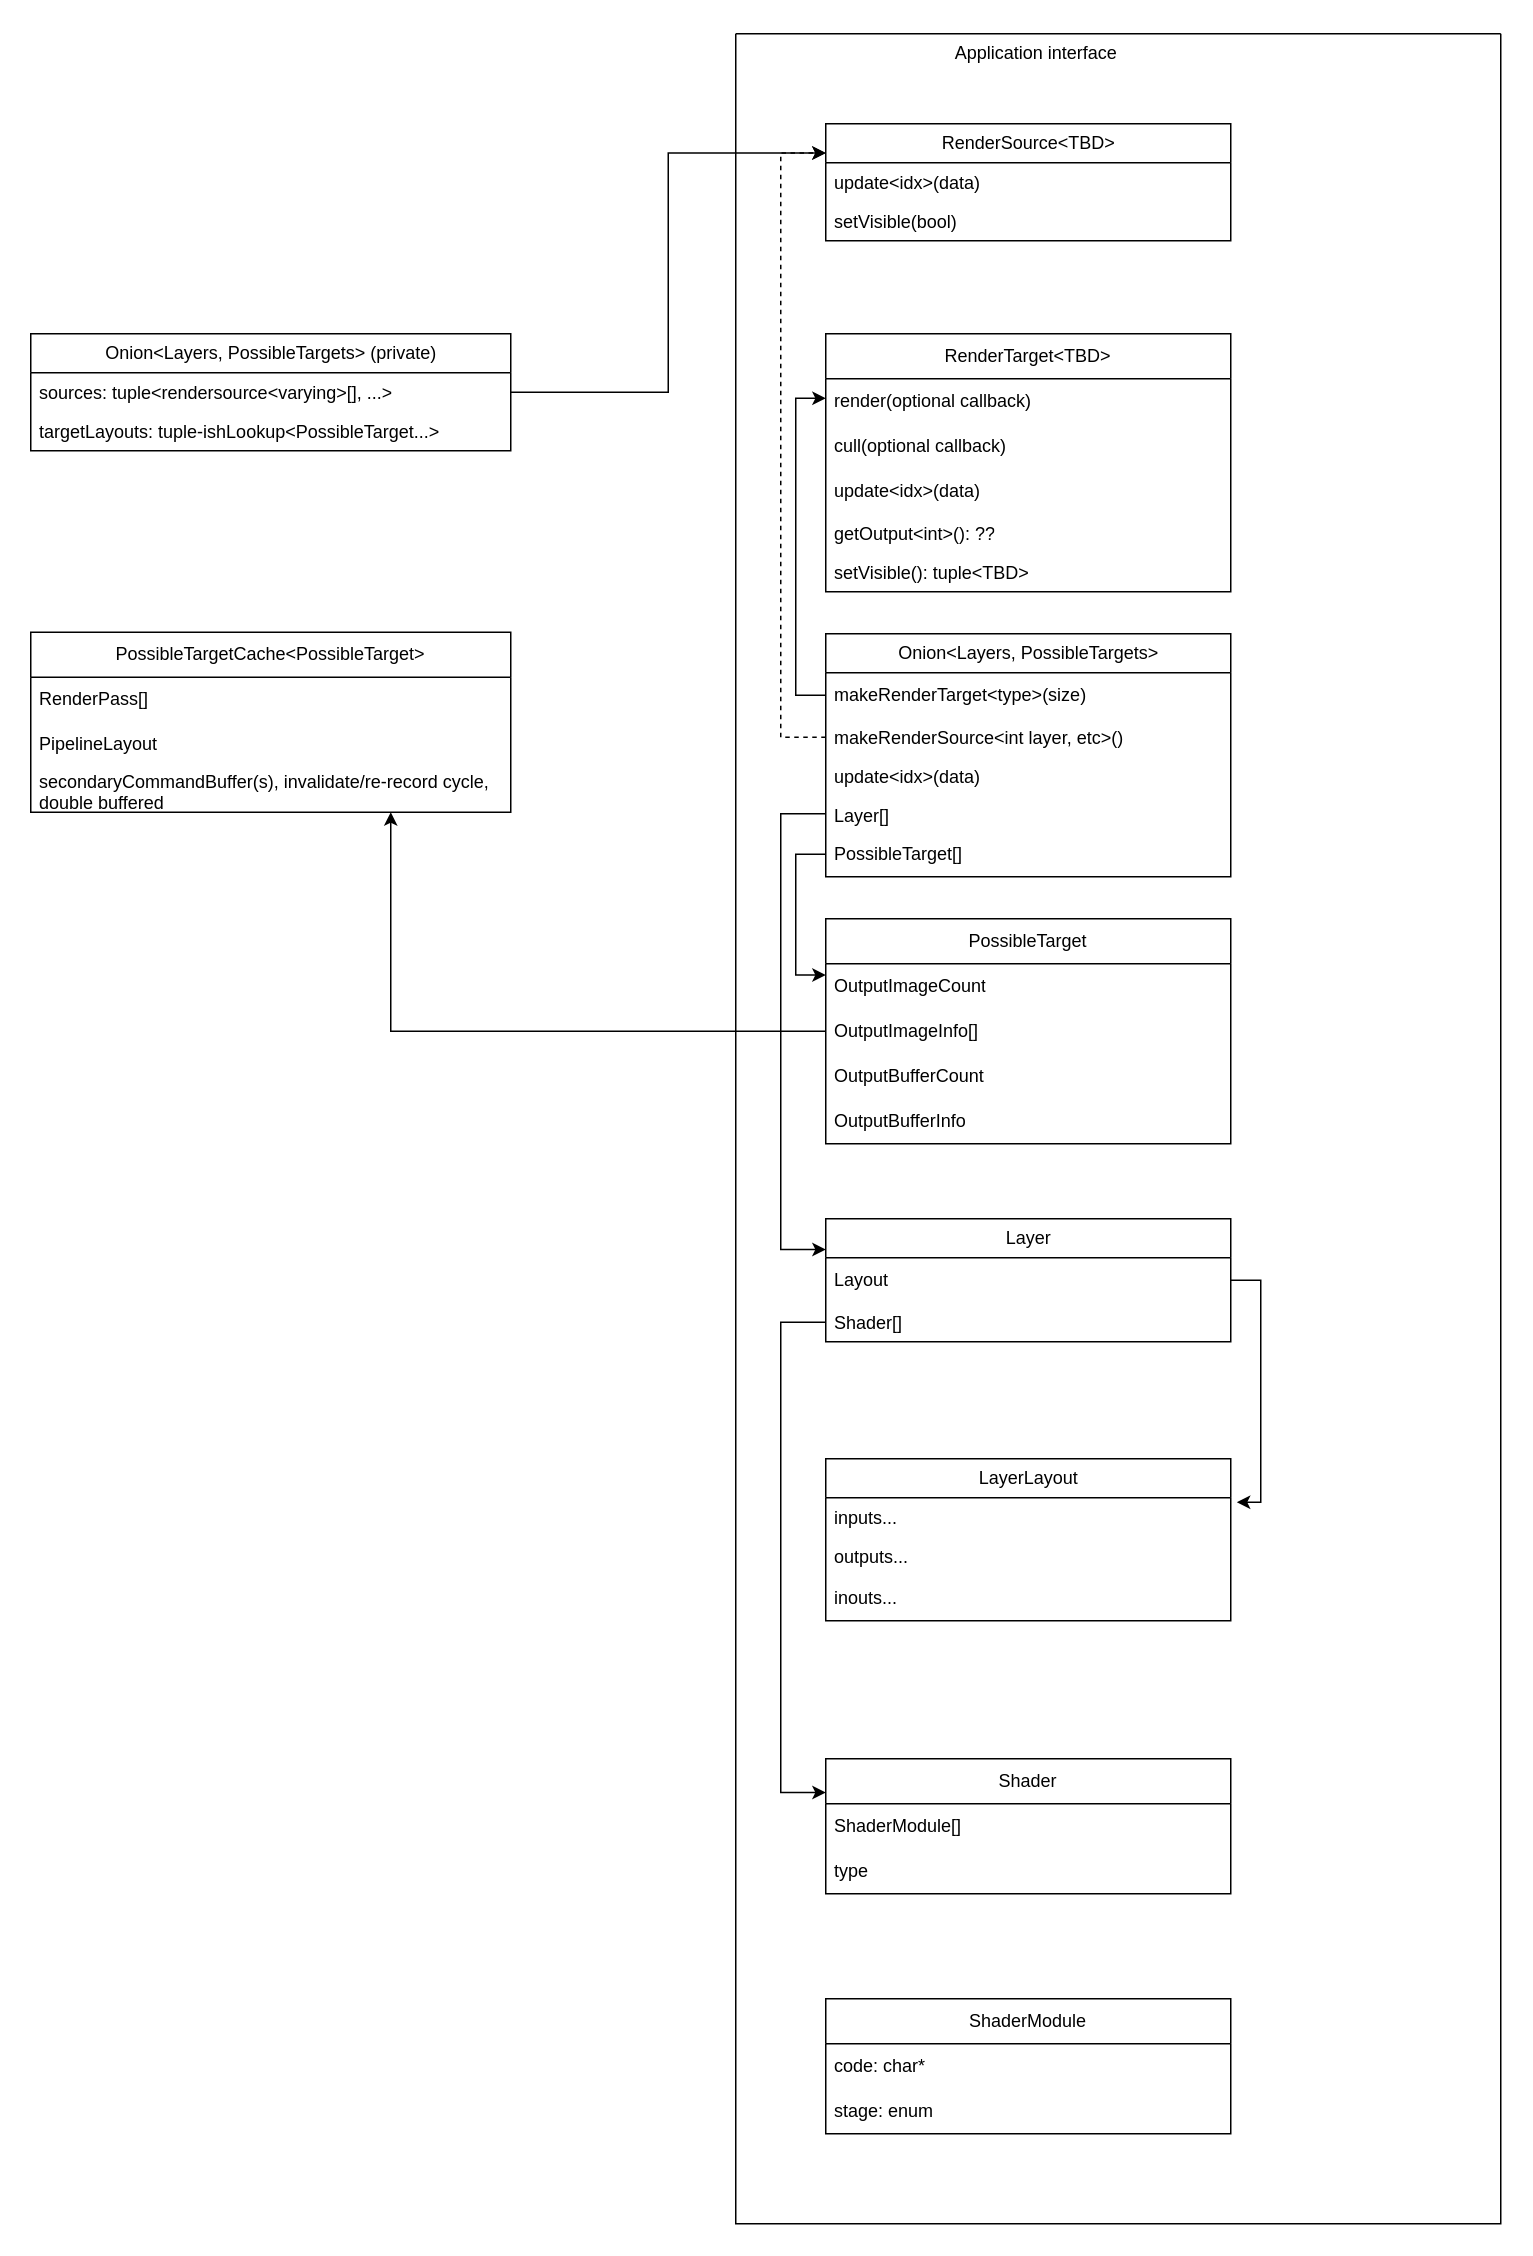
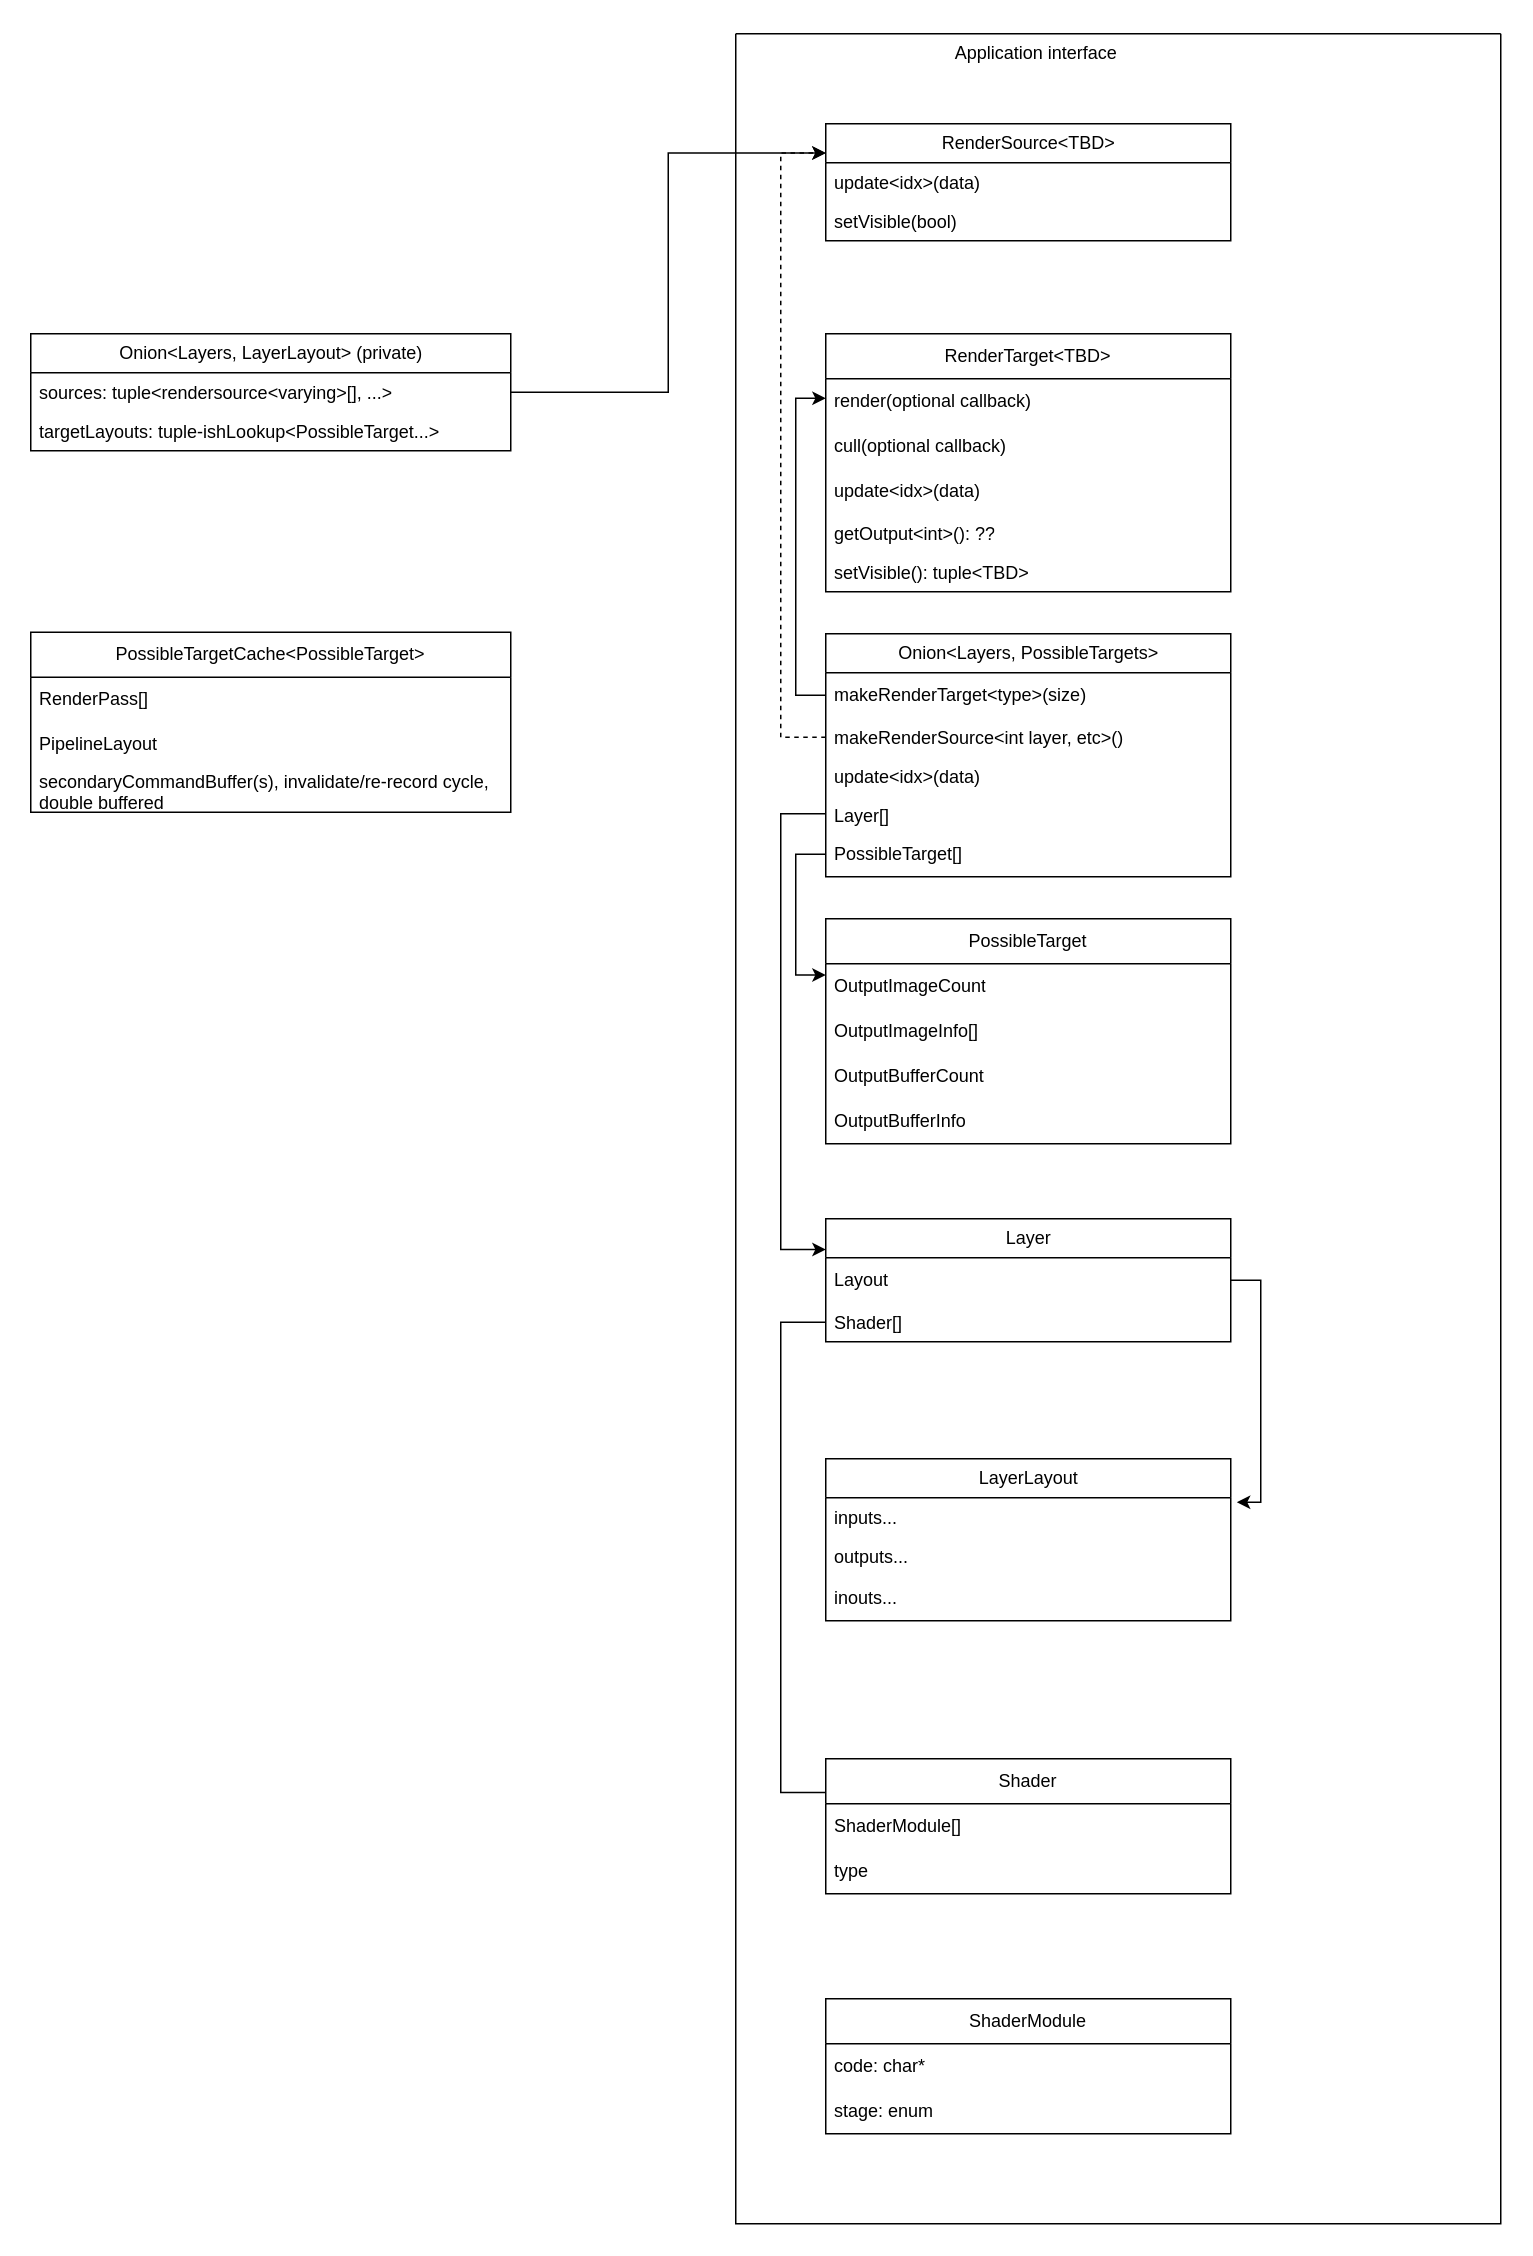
- <mxCell id="12" value="Onion&amp;lt;Layers, PossibleTargets&amp;gt; (private)" style="swimlane;fontStyle=0;childLayout=stackLayout;horizontal=1;startSize=26;fillColor=none;horizontalStack=0;resizeParent=1;resizeParentMax=0;resizeLast=0;collapsible=1;marginBottom=0;html=1;" vertex="1" parent="1"><mxGeometry x="20" y="222" width="320" height="78" as="geometry" /></mxCell>
+ <mxCell id="12" value="Onion&amp;lt;Layers, LayerLayout&amp;gt; (private)" style="swimlane;fontStyle=0;childLayout=stackLayout;horizontal=1;startSize=26;fillColor=none;horizontalStack=0;resizeParent=1;resizeParentMax=0;resizeLast=0;collapsible=1;marginBottom=0;html=1;" vertex="1" parent="1"><mxGeometry x="20" y="222" width="320" height="78" as="geometry" /></mxCell>
- <mxCell id="20" style="edgeStyle=orthogonalEdgeStyle;rounded=0;orthogonalLoop=1;jettySize=auto;html=1;" edge="1" parent="1" source="21" target="16"><mxGeometry relative="1" as="geometry"><Array as="points"><mxPoint x="260" y="687" /></Array></mxGeometry></mxCell>
- <mxCell id="41" style="edgeStyle=orthogonalEdgeStyle;rounded=0;orthogonalLoop=1;jettySize=auto;html=1;entryX=0;entryY=0.25;entryDx=0;entryDy=0;" edge="1" parent="1" source="28" target="38"><mxGeometry relative="1" as="geometry"><Array as="points"><mxPoint x="520" y="881" /><mxPoint x="520" y="1195" /></Array></mxGeometry></mxCell>
+ <mxCell id="41" style="edgeStyle=orthogonalEdgeStyle;rounded=0;orthogonalLoop=1;jettySize=auto;html=1;entryX=0;entryY=0.25;entryDx=0;entryDy=0;endArrow=none;" edge="1" parent="1" source="28" target="38"><mxGeometry relative="1" as="geometry"><Array as="points"><mxPoint x="520" y="881" /><mxPoint x="520" y="1195" /></Array></mxGeometry></mxCell>
